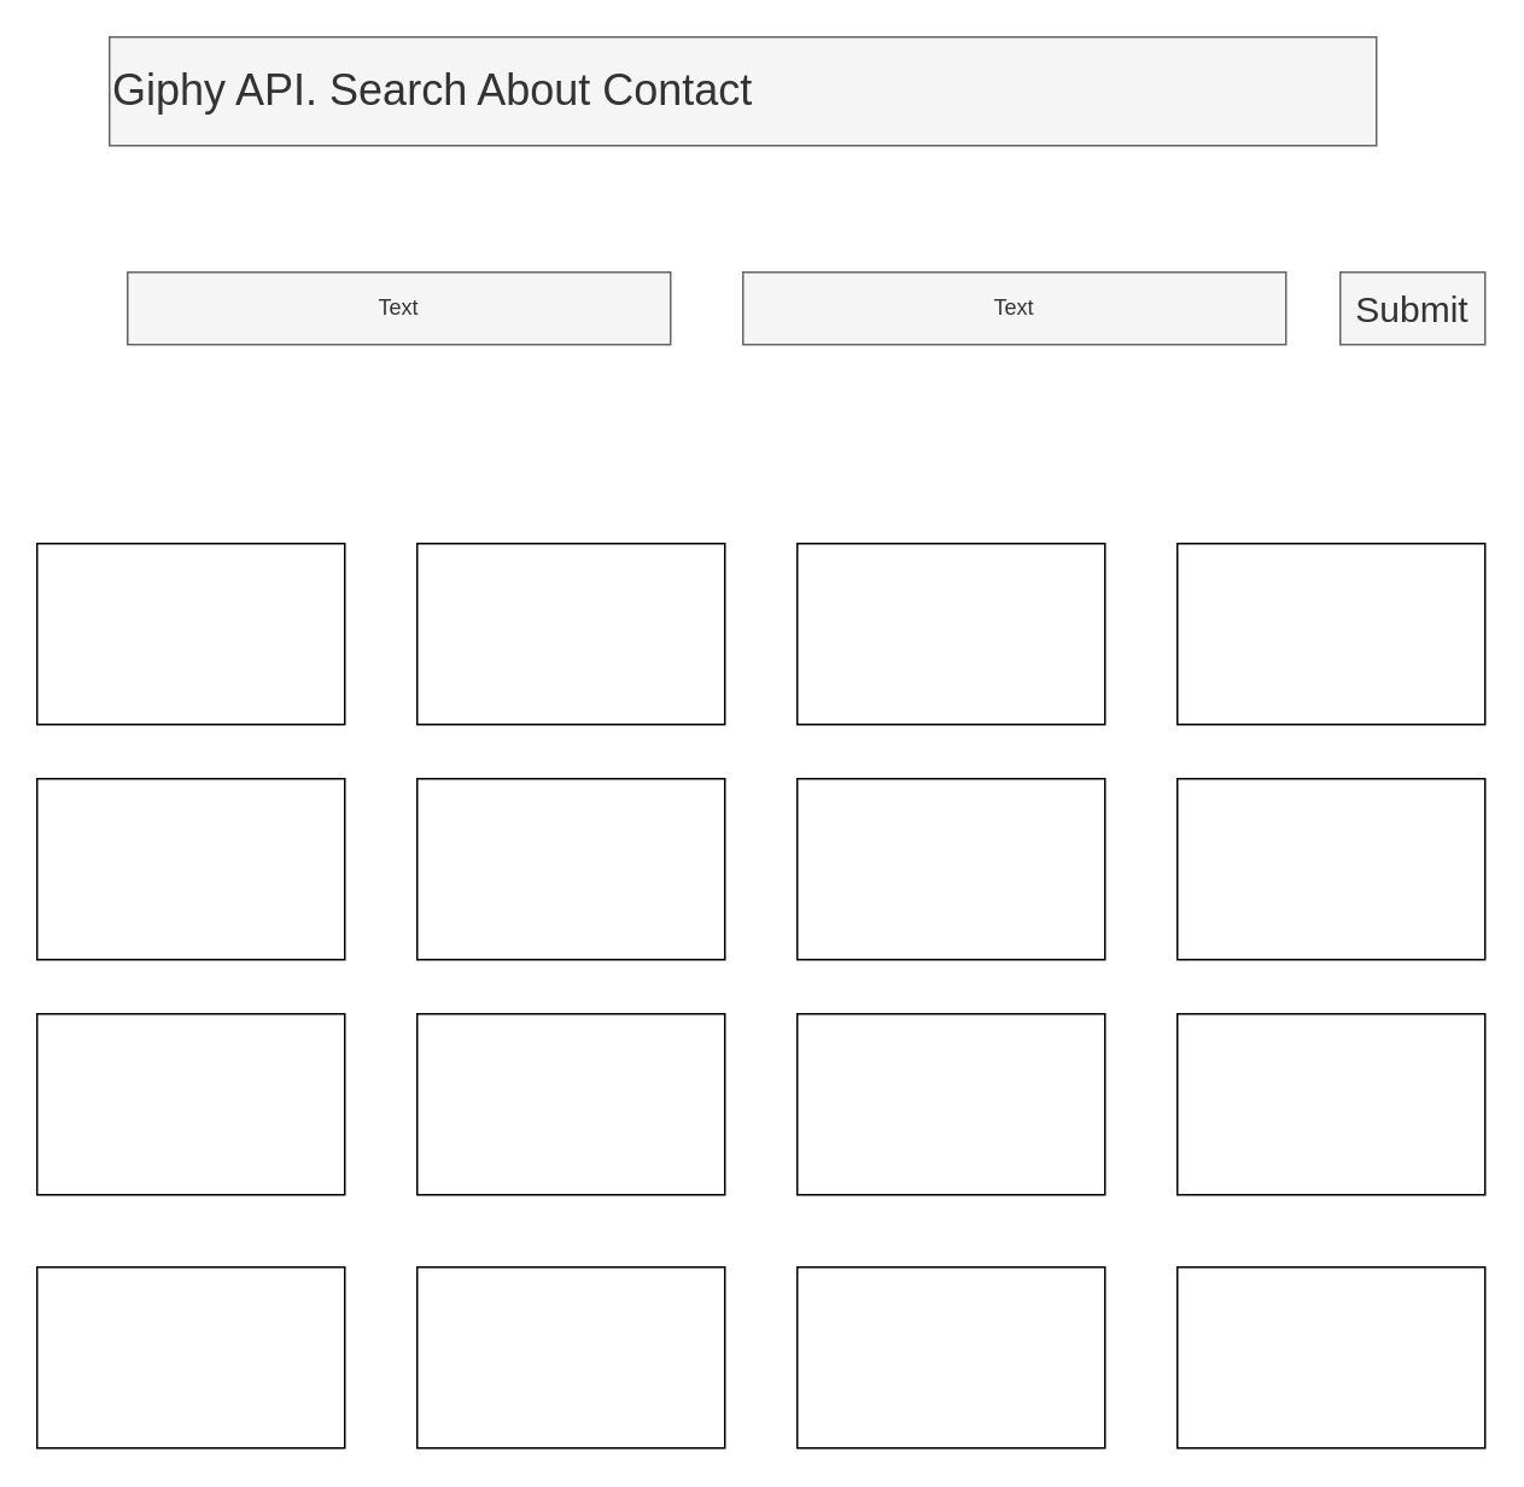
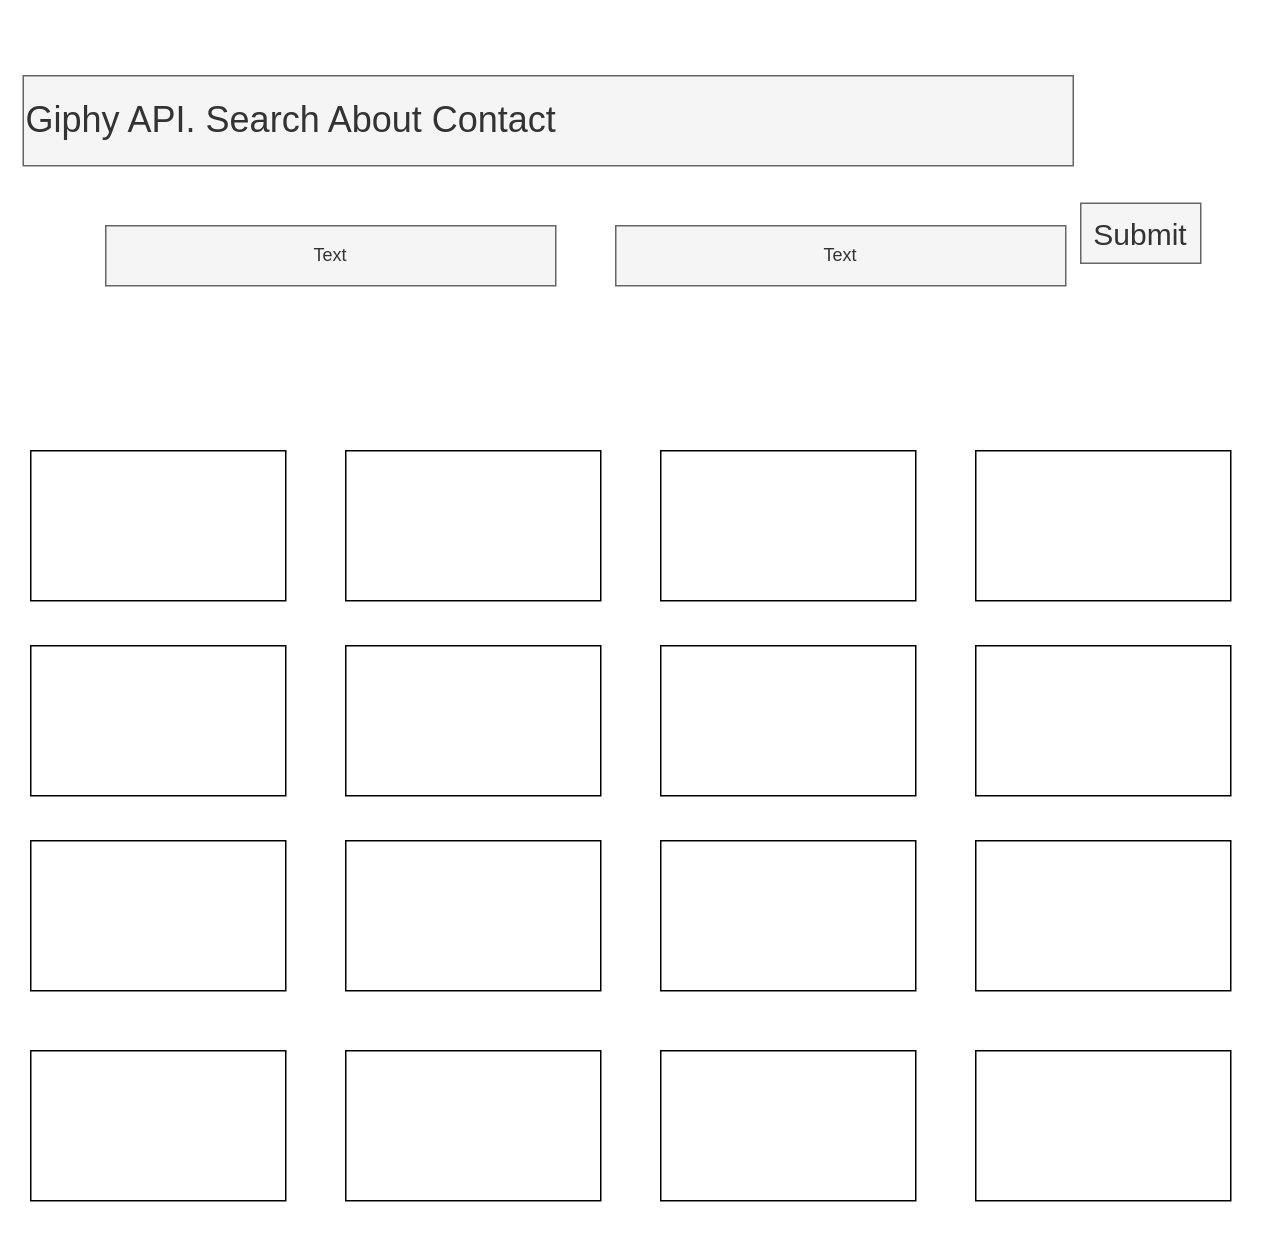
- <mxCell id="2" value="&lt;font style=&quot;font-size: 24px&quot;&gt;Giphy API. Search About Contact&lt;/font&gt;" style="text;html=1;align=left;verticalAlign=middle;whiteSpace=wrap;rounded=0;fillColor=#f5f5f5;strokeColor=#666666;fontColor=#333333;" vertex="1" parent="1"><mxGeometry x="60" y="20" width="700" height="60" as="geometry" /></mxCell>
+ <mxCell id="2" value="&lt;font style=&quot;font-size: 24px&quot;&gt;Giphy API. Search About Contact&lt;/font&gt;" style="text;html=1;align=left;verticalAlign=middle;whiteSpace=wrap;rounded=0;fillColor=#f5f5f5;strokeColor=#666666;fontColor=#333333;" vertex="1" parent="1"><mxGeometry x="15" y="50" width="700" height="60" as="geometry" /></mxCell>
- <mxCell id="5" value="&lt;font style=&quot;font-size: 20px&quot;&gt;Submit&lt;/font&gt;" style="text;html=1;strokeColor=#666666;fillColor=#f5f5f5;align=center;verticalAlign=middle;whiteSpace=wrap;rounded=0;fontColor=#333333;" vertex="1" parent="1"><mxGeometry x="740" y="150" width="80" height="40" as="geometry" /></mxCell>
+ <mxCell id="5" value="&lt;font style=&quot;font-size: 20px&quot;&gt;Submit&lt;/font&gt;" style="text;html=1;strokeColor=#666666;fillColor=#f5f5f5;align=center;verticalAlign=middle;whiteSpace=wrap;rounded=0;fontColor=#333333;" vertex="1" parent="1"><mxGeometry x="720" y="135" width="80" height="40" as="geometry" /></mxCell>
